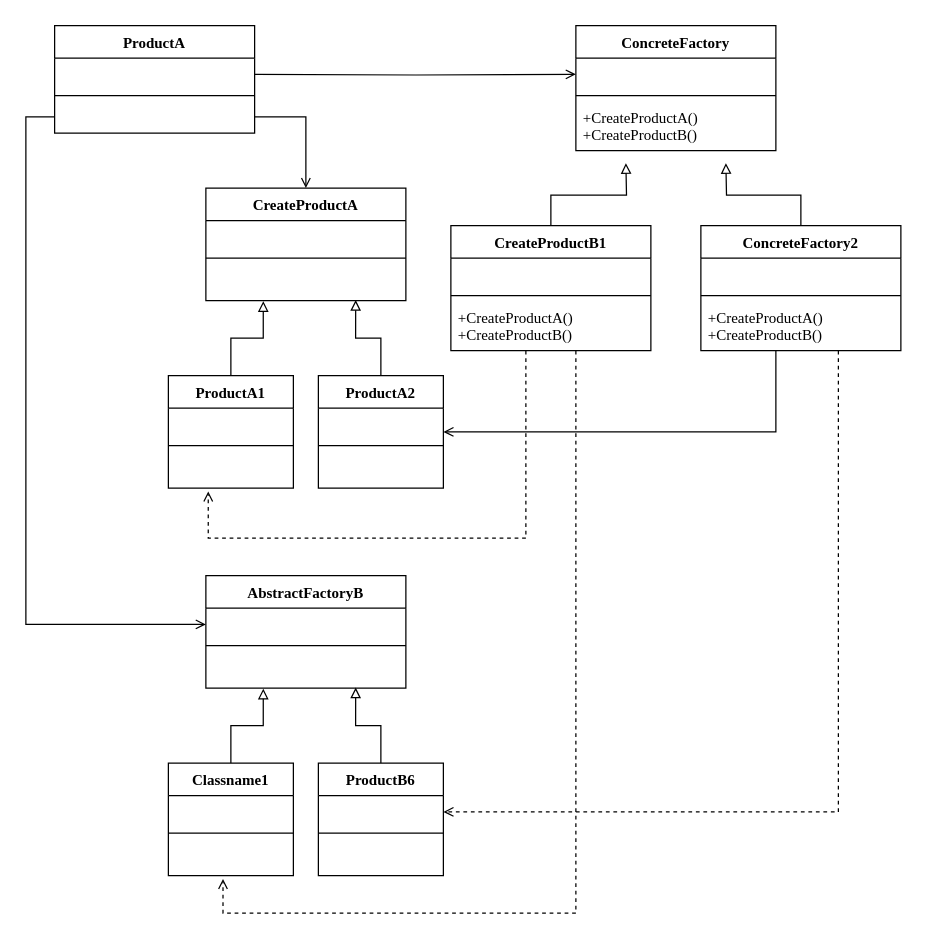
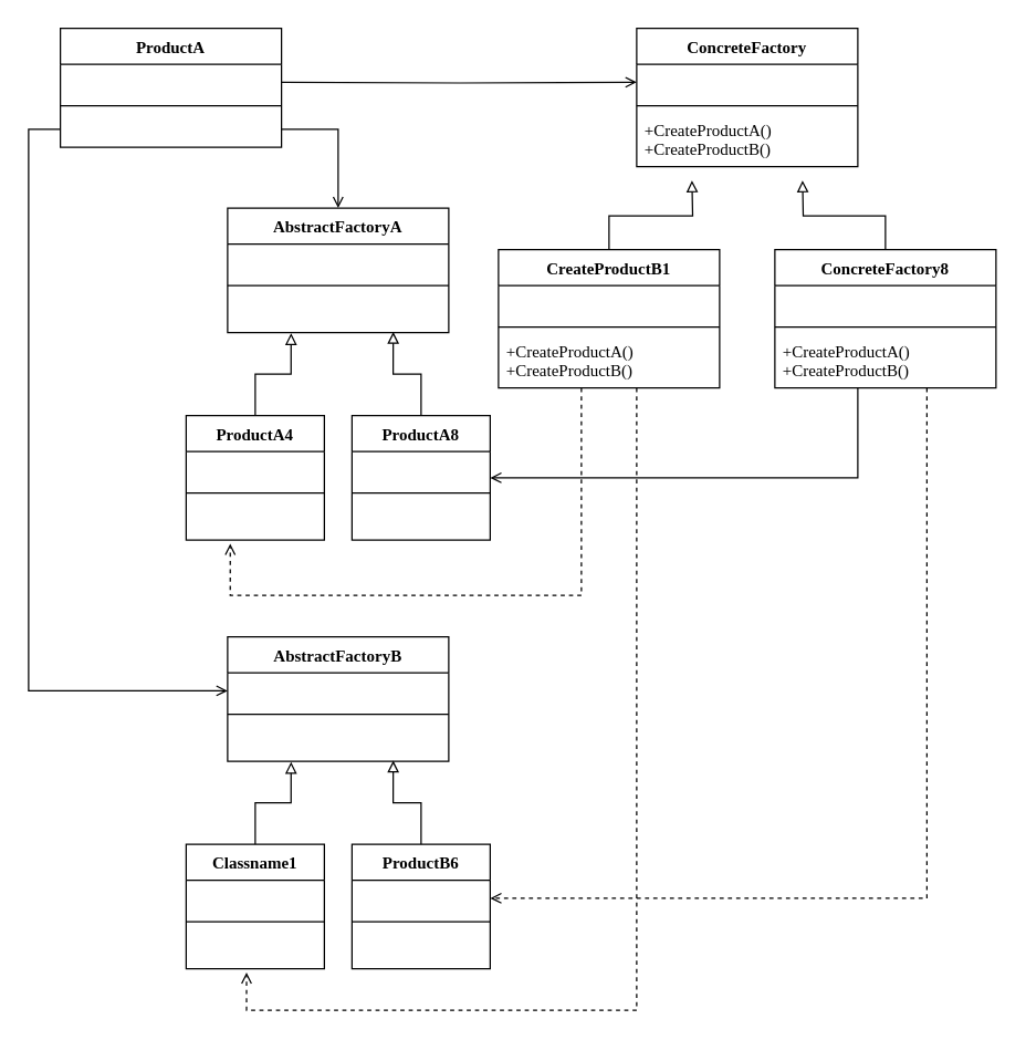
- <mxCell id="25" value="CreateProductA" style="swimlane;fontStyle=1;align=center;verticalAlign=top;childLayout=stackLayout;horizontal=1;startSize=26;horizontalStack=0;resizeParent=1;resizeParentMax=0;resizeLast=0;collapsible=1;marginBottom=0;fontFamily=Lucida Console;fontSize=12;" vertex="1" parent="1"><mxGeometry x="164" y="150" width="160" height="90" as="geometry" /></mxCell>
+ <mxCell id="25" value="AbstractFactoryA" style="swimlane;fontStyle=1;align=center;verticalAlign=top;childLayout=stackLayout;horizontal=1;startSize=26;horizontalStack=0;resizeParent=1;resizeParentMax=0;resizeLast=0;collapsible=1;marginBottom=0;fontFamily=Lucida Console;fontSize=12;" vertex="1" parent="1"><mxGeometry x="164" y="150" width="160" height="90" as="geometry" /></mxCell>
- <mxCell id="21" value="ConcreteFactory2" style="swimlane;fontStyle=1;align=center;verticalAlign=top;childLayout=stackLayout;horizontal=1;startSize=26;horizontalStack=0;resizeParent=1;resizeParentMax=0;resizeLast=0;collapsible=1;marginBottom=0;fontFamily=Lucida Console;fontSize=12;" vertex="1" parent="1"><mxGeometry x="560" y="180" width="160" height="100" as="geometry" /></mxCell>
+ <mxCell id="21" value="ConcreteFactory8" style="swimlane;fontStyle=1;align=center;verticalAlign=top;childLayout=stackLayout;horizontal=1;startSize=26;horizontalStack=0;resizeParent=1;resizeParentMax=0;resizeLast=0;collapsible=1;marginBottom=0;fontFamily=Lucida Console;fontSize=12;" vertex="1" parent="1"><mxGeometry x="560" y="180" width="160" height="100" as="geometry" /></mxCell>
- <mxCell id="30" value="ProductA1" style="swimlane;fontStyle=1;align=center;verticalAlign=top;childLayout=stackLayout;horizontal=1;startSize=26;horizontalStack=0;resizeParent=1;resizeParentMax=0;resizeLast=0;collapsible=1;marginBottom=0;fontFamily=Lucida Console;fontSize=12;" vertex="1" parent="1"><mxGeometry x="134" y="300" width="100" height="90" as="geometry" /></mxCell>
+ <mxCell id="30" value="ProductA4" style="swimlane;fontStyle=1;align=center;verticalAlign=top;childLayout=stackLayout;horizontal=1;startSize=26;horizontalStack=0;resizeParent=1;resizeParentMax=0;resizeLast=0;collapsible=1;marginBottom=0;fontFamily=Lucida Console;fontSize=12;" vertex="1" parent="1"><mxGeometry x="134" y="300" width="100" height="90" as="geometry" /></mxCell>
- <mxCell id="35" value="ProductA2" style="swimlane;fontStyle=1;align=center;verticalAlign=top;childLayout=stackLayout;horizontal=1;startSize=26;horizontalStack=0;resizeParent=1;resizeParentMax=0;resizeLast=0;collapsible=1;marginBottom=0;fontFamily=Lucida Console;fontSize=12;" vertex="1" parent="1"><mxGeometry x="254" y="300" width="100" height="90" as="geometry" /></mxCell>
+ <mxCell id="35" value="ProductA8" style="swimlane;fontStyle=1;align=center;verticalAlign=top;childLayout=stackLayout;horizontal=1;startSize=26;horizontalStack=0;resizeParent=1;resizeParentMax=0;resizeLast=0;collapsible=1;marginBottom=0;fontFamily=Lucida Console;fontSize=12;" vertex="1" parent="1"><mxGeometry x="254" y="300" width="100" height="90" as="geometry" /></mxCell>
